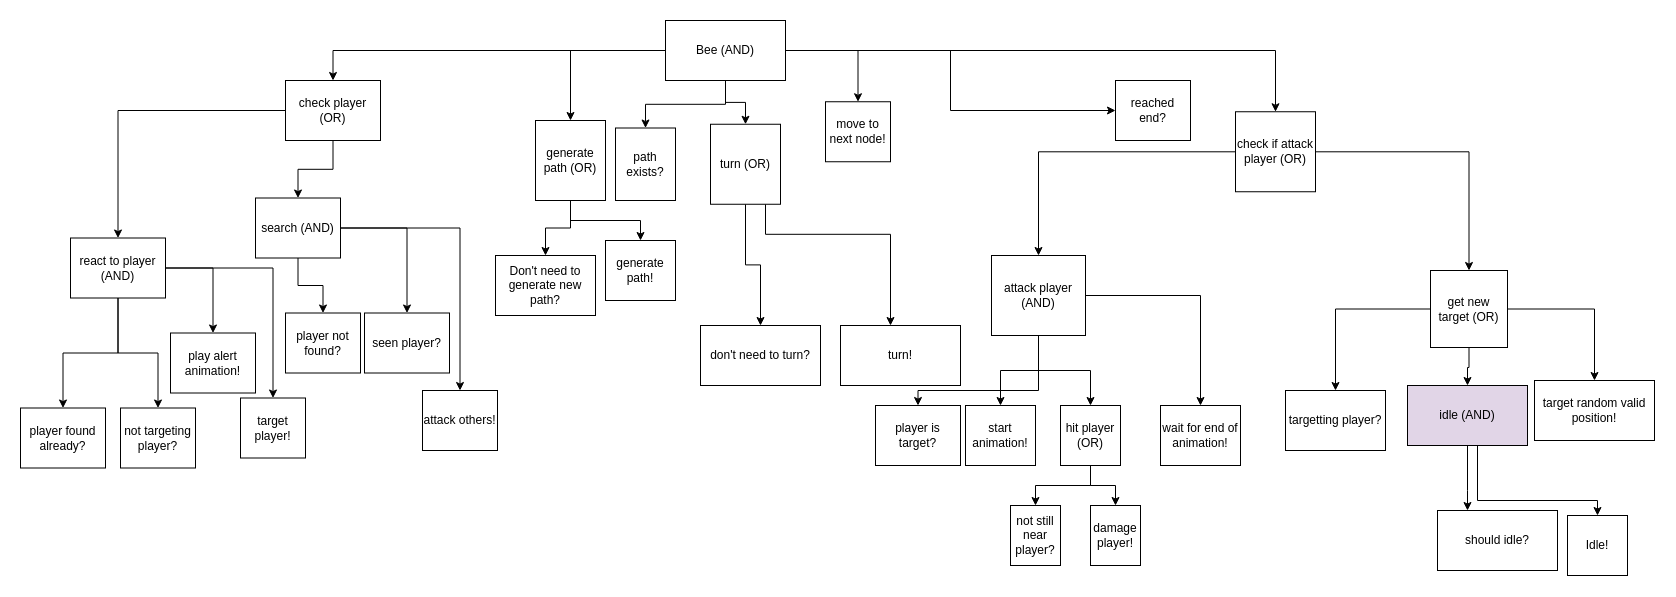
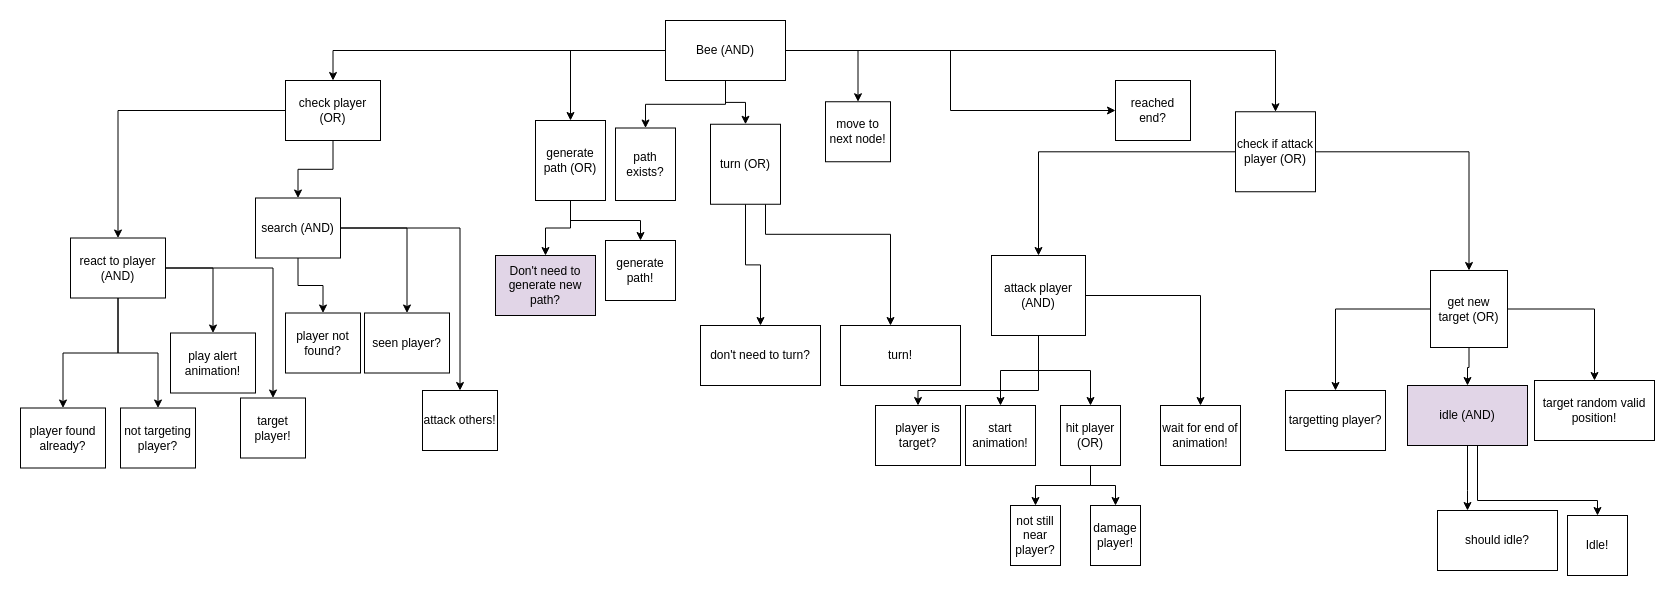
- <mxCell id="17" value="Don't need to generate new path?" style="rounded=0;whiteSpace=wrap;html=1;" vertex="1" parent="1"><mxGeometry x="495" y="255" width="100" height="60" as="geometry" /></mxCell>
+ <mxCell id="17" value="Don't need to generate new path?" style="rounded=0;whiteSpace=wrap;html=1;fillColor=#e1d5e7;" vertex="1" parent="1"><mxGeometry x="495" y="255" width="100" height="60" as="geometry" /></mxCell>
